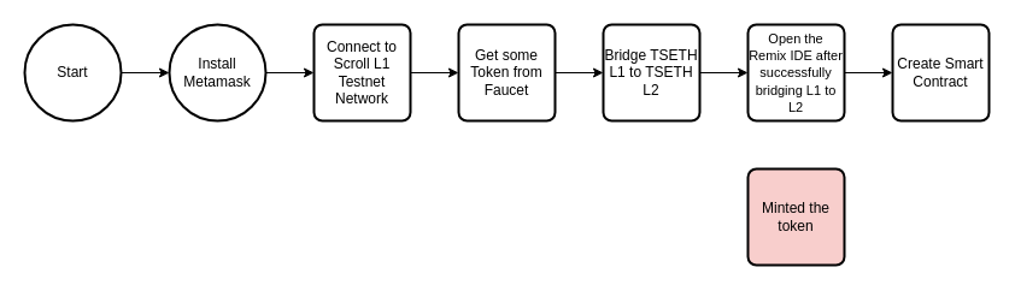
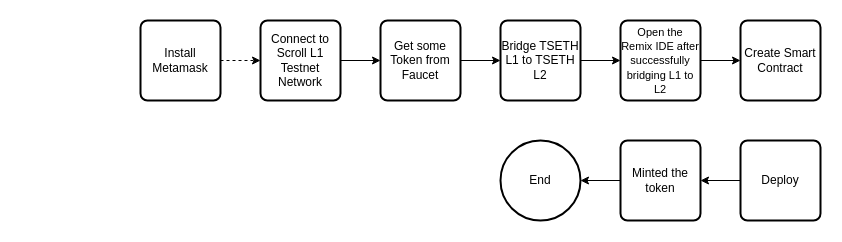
- <mxCell id="5" value="Start" style="strokeWidth=2;html=1;shape=mxgraph.flowchart.start_2;whiteSpace=wrap;" vertex="1" parent="1"><mxGeometry x="20" y="20" width="80" height="80" as="geometry" /></mxCell>
- <mxCell id="4" style="edgeStyle=orthogonalEdgeStyle;rounded=0;orthogonalLoop=1;jettySize=auto;html=1;exitX=1;exitY=0.5;exitDx=0;exitDy=0;exitPerimeter=0;entryX=0;entryY=0.5;entryDx=0;entryDy=0;" edge="1" parent="1" source="5" target="3"><mxGeometry relative="1" as="geometry" /></mxCell>
- <mxCell id="3" value="Install Metamask" style="ellipse;whiteSpace=wrap;html=1;absoluteArcSize=1;arcSize=14;strokeWidth=2;" vertex="1" parent="1"><mxGeometry x="140" y="20" width="80" height="80" as="geometry" /></mxCell>
+ <mxCell id="3" value="Install Metamask" style="rounded=1;whiteSpace=wrap;html=1;absoluteArcSize=1;arcSize=14;strokeWidth=2;" vertex="1" parent="1"><mxGeometry x="140" y="20" width="80" height="80" as="geometry" /></mxCell>
- <mxCell id="2" style="edgeStyle=orthogonalEdgeStyle;rounded=0;orthogonalLoop=1;jettySize=auto;html=1;exitX=1;exitY=0.5;exitDx=0;exitDy=0;entryX=0;entryY=0.5;entryDx=0;entryDy=0;" edge="1" parent="1" source="3" target="7"><mxGeometry relative="1" as="geometry" /></mxCell>
+ <mxCell id="2" style="edgeStyle=orthogonalEdgeStyle;rounded=0;orthogonalLoop=1;jettySize=auto;html=1;exitX=1;exitY=0.5;exitDx=0;exitDy=0;entryX=0;entryY=0.5;entryDx=0;entryDy=0;dashed=1;" edge="1" parent="1" source="3" target="7"><mxGeometry relative="1" as="geometry" /></mxCell>
+ <mxCell id="17" value="End" style="strokeWidth=2;html=1;shape=mxgraph.flowchart.start_2;whiteSpace=wrap;" vertex="1" parent="1"><mxGeometry x="500" y="140" width="80" height="80" as="geometry" /></mxCell>
+ <mxCell id="18" style="edgeStyle=orthogonalEdgeStyle;rounded=0;orthogonalLoop=1;jettySize=auto;html=1;exitX=0;exitY=0.5;exitDx=0;exitDy=0;entryX=1;entryY=0.5;entryDx=0;entryDy=0;entryPerimeter=0;fontSize=11;" edge="1" parent="1" source="19" target="17"><mxGeometry relative="1" as="geometry" /></mxCell>
- <mxCell id="19" value="&lt;font style=&quot;font-size: 12px;&quot;&gt;Minted the token&lt;/font&gt;" style="rounded=1;whiteSpace=wrap;html=1;absoluteArcSize=1;arcSize=14;strokeWidth=2;fillColor=#f8cecc;" vertex="1" parent="1"><mxGeometry x="620" y="140" width="80" height="80" as="geometry" /></mxCell>
+ <mxCell id="19" value="&lt;font style=&quot;font-size: 12px;&quot;&gt;Minted the token&lt;/font&gt;" style="rounded=1;whiteSpace=wrap;html=1;absoluteArcSize=1;arcSize=14;strokeWidth=2;" vertex="1" parent="1"><mxGeometry x="620" y="140" width="80" height="80" as="geometry" /></mxCell>
+ <mxCell id="15" style="edgeStyle=orthogonalEdgeStyle;rounded=0;orthogonalLoop=1;jettySize=auto;html=1;exitX=0;exitY=0.5;exitDx=0;exitDy=0;entryX=1;entryY=0.5;entryDx=0;entryDy=0;fontSize=11;" edge="1" parent="1" source="16" target="19"><mxGeometry relative="1" as="geometry" /></mxCell>
+ <mxCell id="16" value="&lt;font style=&quot;font-size: 12px;&quot;&gt;Deploy&lt;/font&gt;" style="rounded=1;whiteSpace=wrap;html=1;absoluteArcSize=1;arcSize=14;strokeWidth=2;" vertex="1" parent="1"><mxGeometry x="740" y="140" width="80" height="80" as="geometry" /></mxCell>
